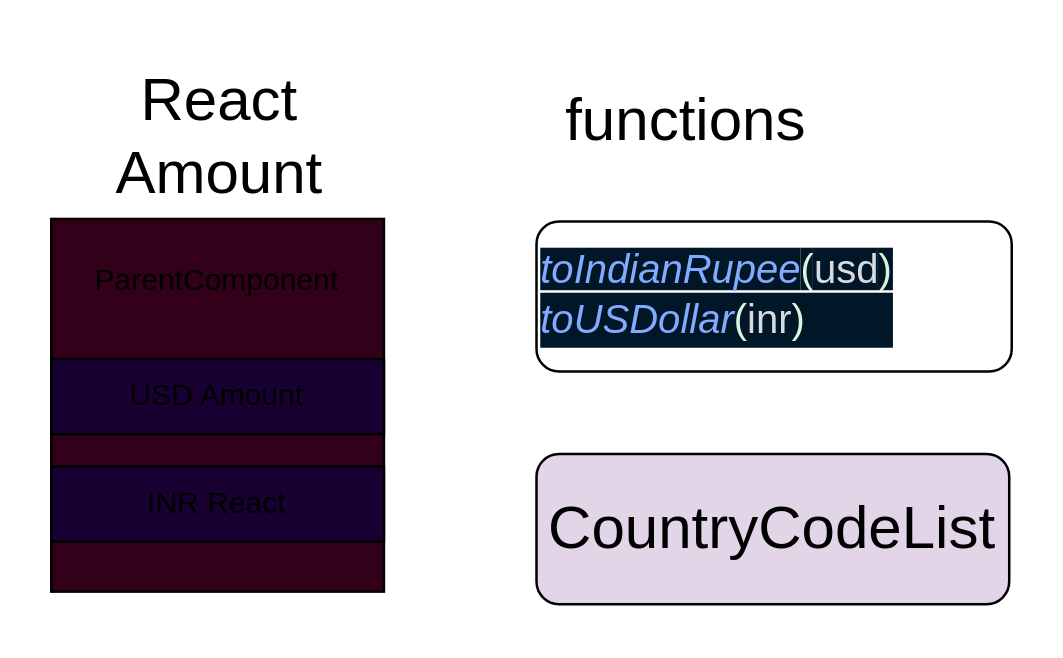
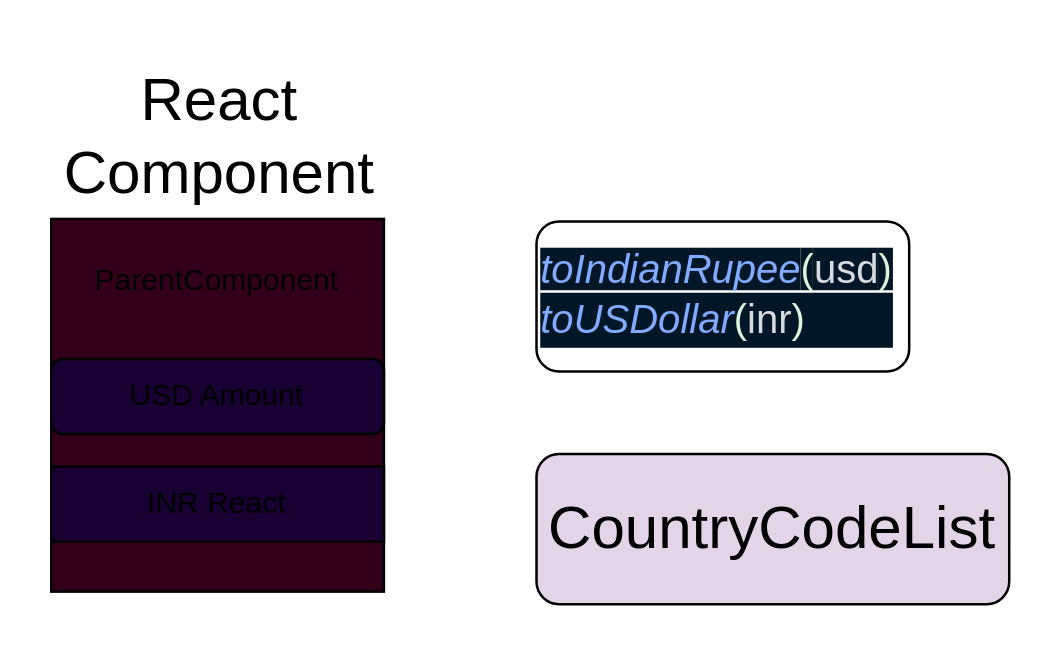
- <mxCell id="2" value="&lt;font style=&quot;font-size: 24px&quot;&gt;functions&lt;/font&gt;" style="text;html=1;strokeColor=none;fillColor=none;align=center;verticalAlign=middle;whiteSpace=wrap;rounded=0;" parent="1" vertex="1"><mxGeometry x="214" y="28" width="120" height="40" as="geometry" /></mxCell>
- <mxCell id="6" value="&lt;font style=&quot;font-size: 24px&quot;&gt;React Amount&lt;/font&gt;" style="text;html=1;strokeColor=none;fillColor=none;align=center;verticalAlign=middle;whiteSpace=wrap;rounded=0;" parent="5" vertex="1"><mxGeometry width="135" height="67" as="geometry" /></mxCell>
+ <mxCell id="6" value="&lt;font style=&quot;font-size: 24px&quot;&gt;React Component&lt;/font&gt;" style="text;html=1;strokeColor=none;fillColor=none;align=center;verticalAlign=middle;whiteSpace=wrap;rounded=0;" parent="5" vertex="1"><mxGeometry width="135" height="67" as="geometry" /></mxCell>
- <mxCell id="3" value="&lt;span style=&quot;background-color: rgb(1 , 22 , 39) ; font-size: 16px ; color: rgb(130 , 170 , 255) ; font-style: italic&quot;&gt;toIndianRupee&lt;/span&gt;&lt;span style=&quot;background-color: rgb(1 , 22 , 39) ; font-size: 16px ; color: rgb(217 , 245 , 221)&quot;&gt;(&lt;/span&gt;&lt;span style=&quot;background-color: rgb(1 , 22 , 39) ; font-size: 16px ; color: rgb(215 , 219 , 224)&quot;&gt;usd&lt;/span&gt;&lt;span style=&quot;background-color: rgb(1 , 22 , 39) ; font-size: 16px ; color: rgb(217 , 245 , 221)&quot;&gt;)&lt;/span&gt;&lt;br&gt;&lt;div style=&quot;color: rgb(214 , 222 , 235) ; background-color: rgb(1 , 22 , 39) ; font-size: 16px ; line-height: 22px&quot;&gt;&lt;span style=&quot;color: #82aaff ; font-style: italic&quot;&gt;toUSDollar&lt;/span&gt;&lt;span style=&quot;color: #d9f5dd&quot;&gt;(&lt;/span&gt;&lt;span style=&quot;color: #d7dbe0&quot;&gt;inr&lt;/span&gt;&lt;span style=&quot;color: #d9f5dd&quot;&gt;)&lt;/span&gt;&lt;/div&gt;" style="rounded=1;whiteSpace=wrap;html=1;align=left;" parent="1" vertex="1"><mxGeometry x="214" y="88" width="190" height="60" as="geometry" /></mxCell>
+ <mxCell id="3" value="&lt;span style=&quot;background-color: rgb(1 , 22 , 39) ; font-size: 16px ; color: rgb(130 , 170 , 255) ; font-style: italic&quot;&gt;toIndianRupee&lt;/span&gt;&lt;span style=&quot;background-color: rgb(1 , 22 , 39) ; font-size: 16px ; color: rgb(217 , 245 , 221)&quot;&gt;(&lt;/span&gt;&lt;span style=&quot;background-color: rgb(1 , 22 , 39) ; font-size: 16px ; color: rgb(215 , 219 , 224)&quot;&gt;usd&lt;/span&gt;&lt;span style=&quot;background-color: rgb(1 , 22 , 39) ; font-size: 16px ; color: rgb(217 , 245 , 221)&quot;&gt;)&lt;/span&gt;&lt;br&gt;&lt;div style=&quot;color: rgb(214 , 222 , 235) ; background-color: rgb(1 , 22 , 39) ; font-size: 16px ; line-height: 22px&quot;&gt;&lt;span style=&quot;color: #82aaff ; font-style: italic&quot;&gt;toUSDollar&lt;/span&gt;&lt;span style=&quot;color: #d9f5dd&quot;&gt;(&lt;/span&gt;&lt;span style=&quot;color: #d7dbe0&quot;&gt;inr&lt;/span&gt;&lt;span style=&quot;color: #d9f5dd&quot;&gt;)&lt;/span&gt;&lt;/div&gt;" style="rounded=1;whiteSpace=wrap;html=1;align=left;" parent="1" vertex="1"><mxGeometry x="214" y="88" width="149" height="60" as="geometry" /></mxCell>
- <mxCell id="10" value="USD Amount" style="rounded=0;whiteSpace=wrap;html=1;fillColor=#190033;" parent="7" vertex="1"><mxGeometry y="56" width="133" height="30" as="geometry" /></mxCell>
+ <mxCell id="10" value="USD Amount" style="whiteSpace=wrap;html=1;fillColor=#190033;rounded=1;" parent="7" vertex="1"><mxGeometry y="56" width="133" height="30" as="geometry" /></mxCell>
